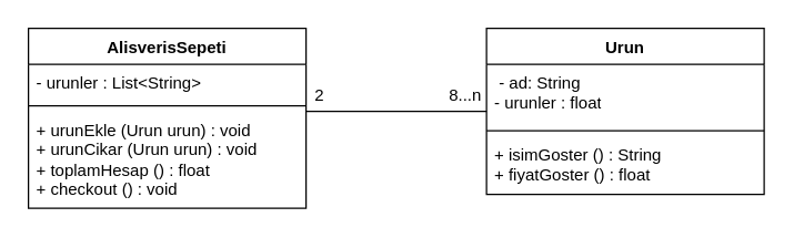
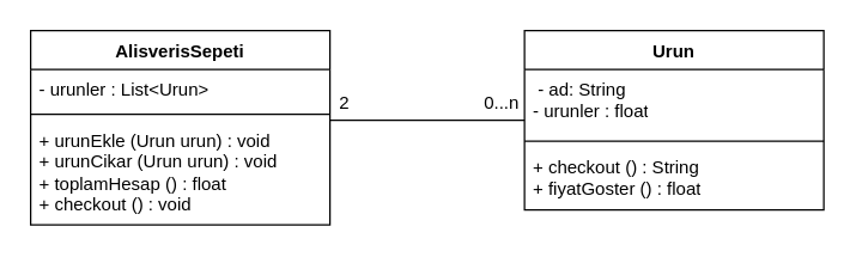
- <mxCell id="3" value="- urunler : List&amp;lt;String&amp;gt;" style="text;strokeColor=none;fillColor=none;align=left;verticalAlign=top;spacingLeft=4;spacingRight=4;overflow=hidden;rotatable=0;points=[[0,0.5],[1,0.5]];portConstraint=eastwest;whiteSpace=wrap;html=1;" vertex="1" parent="2"><mxGeometry y="26" width="200" height="26" as="geometry" /></mxCell>
+ <mxCell id="3" value="- urunler : List&amp;lt;Urun&amp;gt;" style="text;strokeColor=none;fillColor=none;align=left;verticalAlign=top;spacingLeft=4;spacingRight=4;overflow=hidden;rotatable=0;points=[[0,0.5],[1,0.5]];portConstraint=eastwest;whiteSpace=wrap;html=1;" vertex="1" parent="2"><mxGeometry y="26" width="200" height="26" as="geometry" /></mxCell>
- <mxCell id="12" value="8...n" style="text;html=1;align=center;verticalAlign=middle;whiteSpace=wrap;rounded=0;" vertex="1" parent="1"><mxGeometry x="305" y="54" width="60" height="30" as="geometry" /></mxCell>
+ <mxCell id="12" value="0...n" style="text;html=1;align=center;verticalAlign=middle;whiteSpace=wrap;rounded=0;" vertex="1" parent="1"><mxGeometry x="305" y="54" width="60" height="30" as="geometry" /></mxCell>
- <mxCell id="9" value="+ isimGoster () : String&lt;br&gt;+ fiyatGoster () : float" style="text;strokeColor=none;fillColor=none;align=left;verticalAlign=top;spacingLeft=4;spacingRight=4;overflow=hidden;rotatable=0;points=[[0,0.5],[1,0.5]];portConstraint=eastwest;whiteSpace=wrap;html=1;" vertex="1" parent="6"><mxGeometry y="78" width="200" height="42" as="geometry" /></mxCell>
+ <mxCell id="9" value="+ checkout () : String&lt;br&gt;+ fiyatGoster () : float" style="text;strokeColor=none;fillColor=none;align=left;verticalAlign=top;spacingLeft=4;spacingRight=4;overflow=hidden;rotatable=0;points=[[0,0.5],[1,0.5]];portConstraint=eastwest;whiteSpace=wrap;html=1;" vertex="1" parent="6"><mxGeometry y="78" width="200" height="42" as="geometry" /></mxCell>
